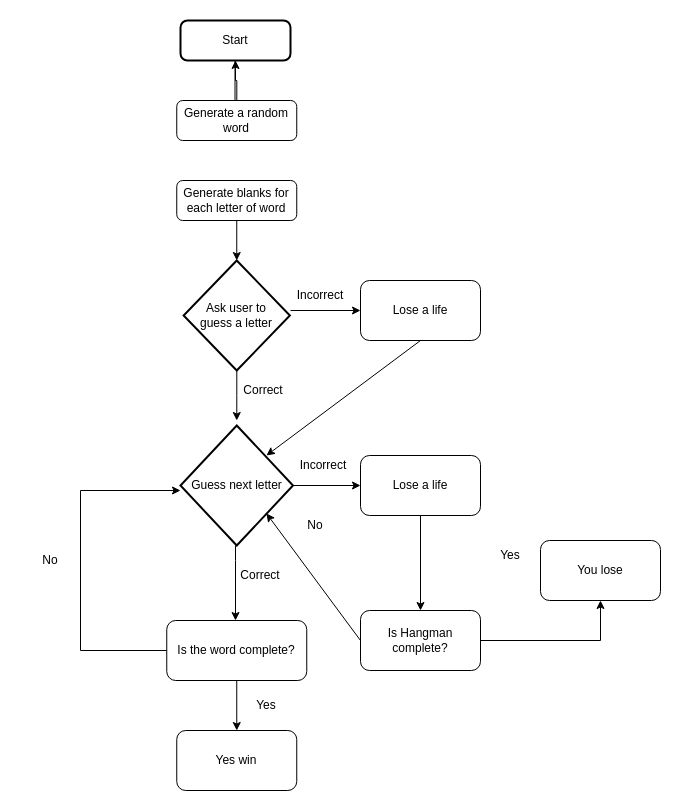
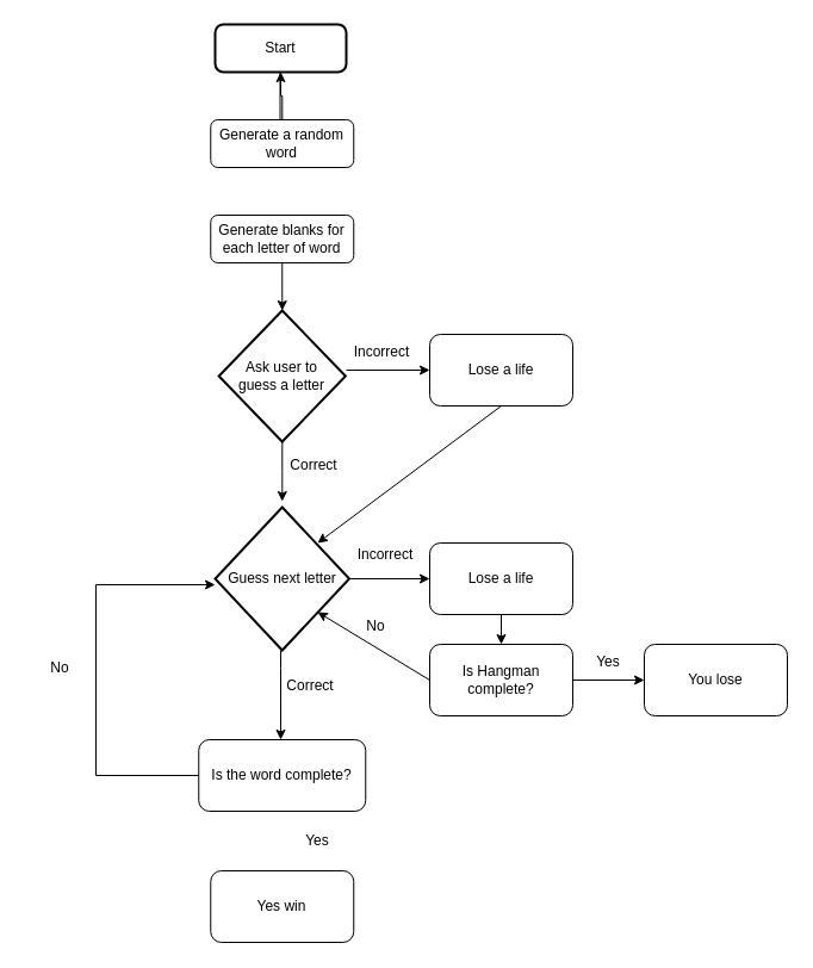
- <mxCell id="23" value="Is Hangman complete?" style="rounded=1;whiteSpace=wrap;html=1;" vertex="1" parent="1"><mxGeometry x="360" y="610" width="120" height="60" as="geometry" /></mxCell>
+ <mxCell id="23" value="Is Hangman complete?" style="rounded=1;whiteSpace=wrap;html=1;" vertex="1" parent="1"><mxGeometry x="360" y="540" width="120" height="60" as="geometry" /></mxCell>
- <mxCell id="17" style="edgeStyle=orthogonalEdgeStyle;rounded=0;orthogonalLoop=1;jettySize=auto;html=1;entryX=0.5;entryY=0;entryDx=0;entryDy=0;" edge="1" parent="1" source="18" target="19"><mxGeometry relative="1" as="geometry" /></mxCell>
